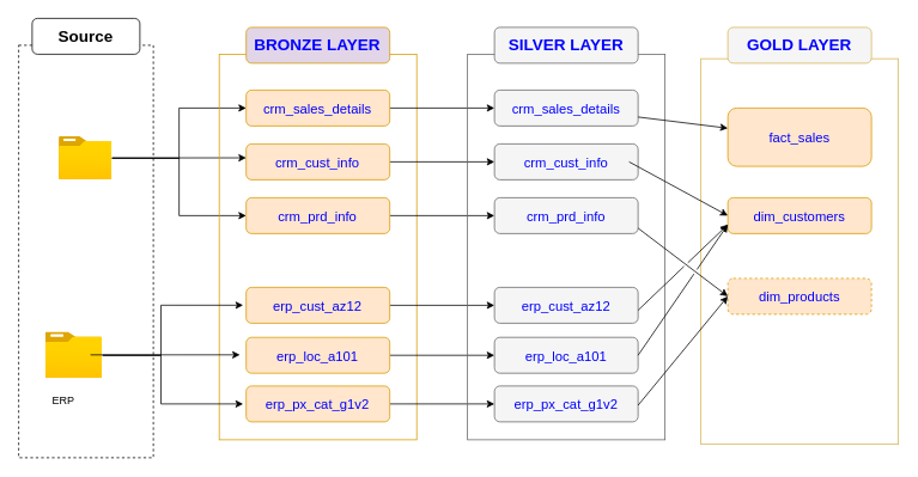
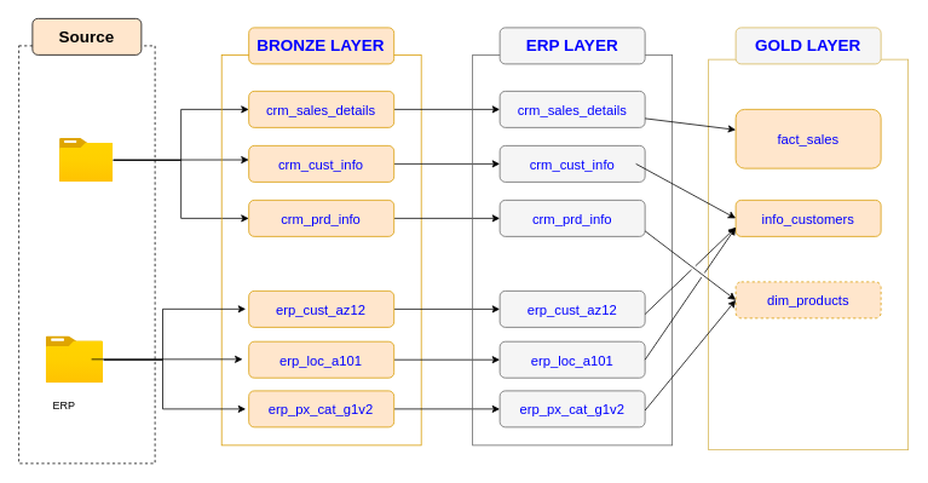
- <mxCell id="3" value="&lt;font style=&quot;font-size: 18px;&quot;&gt;&lt;b&gt;Source&lt;/b&gt;&lt;/font&gt;" style="rounded=1;whiteSpace=wrap;html=1;" vertex="1" parent="1"><mxGeometry x="35" y="20" width="120" height="40" as="geometry" /></mxCell>
+ <mxCell id="3" value="&lt;font style=&quot;font-size: 18px;&quot;&gt;&lt;b&gt;Source&lt;/b&gt;&lt;/font&gt;" style="rounded=1;whiteSpace=wrap;html=1;fillColor=#ffe6cc;" vertex="1" parent="1"><mxGeometry x="35" y="20" width="120" height="40" as="geometry" /></mxCell>
- <mxCell id="10" value="&lt;font style=&quot;font-size: 18px;&quot;&gt;&lt;b&gt;BRONZE LAYER&lt;/b&gt;&lt;/font&gt;" style="rounded=1;whiteSpace=wrap;html=1;fillColor=#e1d5e7;strokeColor=#d79b00;fontColor=#0000FF;" vertex="1" parent="1"><mxGeometry x="273.41" y="30" width="160" height="40" as="geometry" /></mxCell>
+ <mxCell id="10" value="&lt;font style=&quot;font-size: 18px;&quot;&gt;&lt;b&gt;BRONZE LAYER&lt;/b&gt;&lt;/font&gt;" style="rounded=1;whiteSpace=wrap;html=1;fillColor=#ffe6cc;strokeColor=#d79b00;fontColor=#0000FF;" vertex="1" parent="1"><mxGeometry x="273.41" y="30" width="160" height="40" as="geometry" /></mxCell>
- <mxCell id="28" value="&lt;font style=&quot;font-size: 18px;&quot;&gt;&lt;b&gt;SILVER LAYER&lt;/b&gt;&lt;/font&gt;" style="rounded=1;whiteSpace=wrap;html=1;fillColor=#f5f5f5;strokeColor=#666666;fontColor=#0000FF;" vertex="1" parent="1"><mxGeometry x="550" y="30" width="160" height="40" as="geometry" /></mxCell>
+ <mxCell id="28" value="&lt;font style=&quot;font-size: 18px;&quot;&gt;&lt;b&gt;ERP LAYER&lt;/b&gt;&lt;/font&gt;" style="rounded=1;whiteSpace=wrap;html=1;fillColor=#f5f5f5;strokeColor=#666666;fontColor=#0000FF;" vertex="1" parent="1"><mxGeometry x="550" y="30" width="160" height="40" as="geometry" /></mxCell>
- <mxCell id="39" value="&lt;font color=&quot;#0000ff&quot; style=&quot;font-size: 15px;&quot;&gt;dim_customers&lt;/font&gt;" style="rounded=1;whiteSpace=wrap;html=1;fillColor=#ffe6cc;strokeColor=#d79b00;" vertex="1" parent="1"><mxGeometry x="810" y="220" width="160" height="40" as="geometry" /></mxCell>
+ <mxCell id="39" value="&lt;font color=&quot;#0000ff&quot; style=&quot;font-size: 15px;&quot;&gt;info_customers&lt;/font&gt;" style="rounded=1;whiteSpace=wrap;html=1;fillColor=#ffe6cc;strokeColor=#d79b00;" vertex="1" parent="1"><mxGeometry x="810" y="220" width="160" height="40" as="geometry" /></mxCell>
